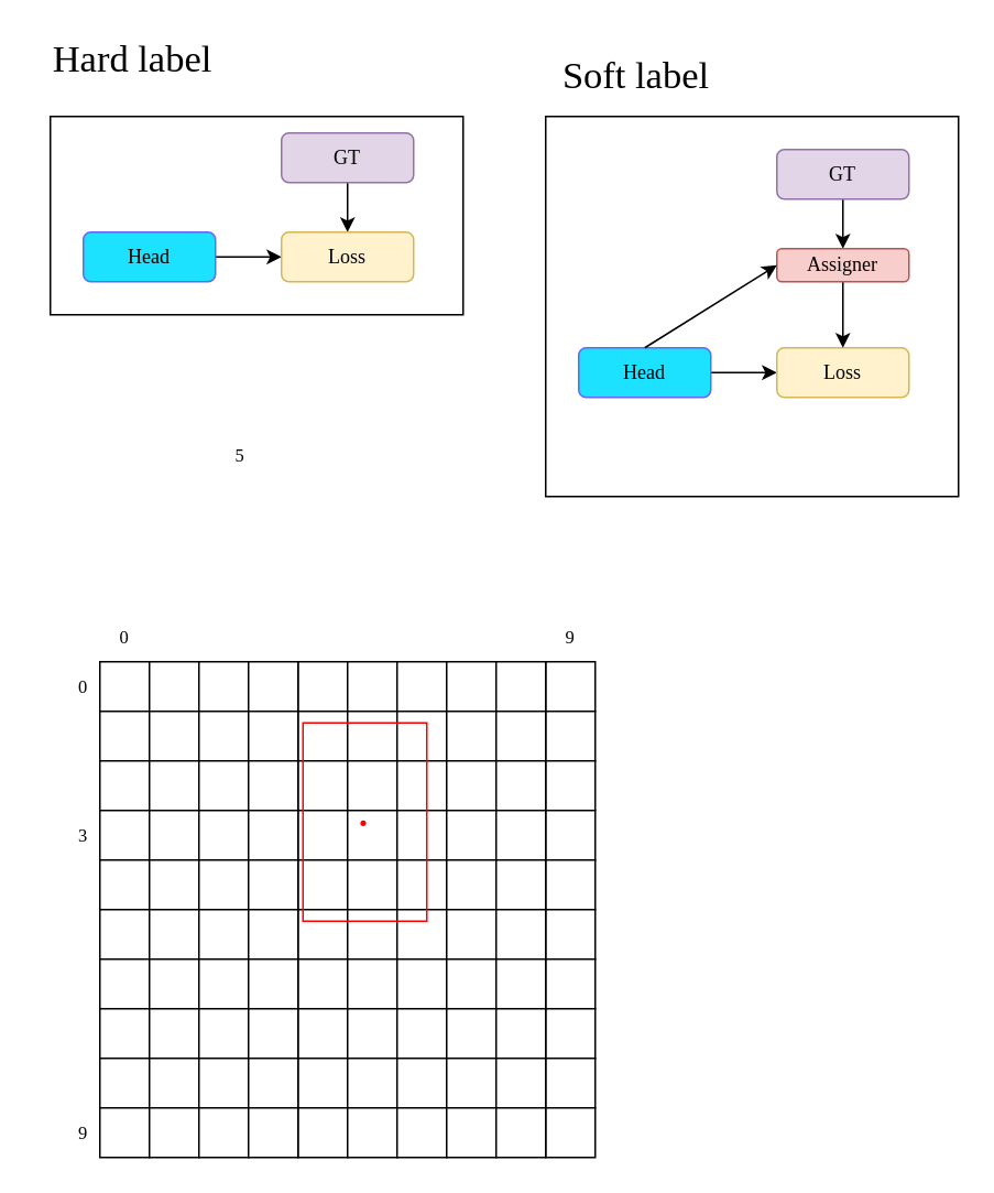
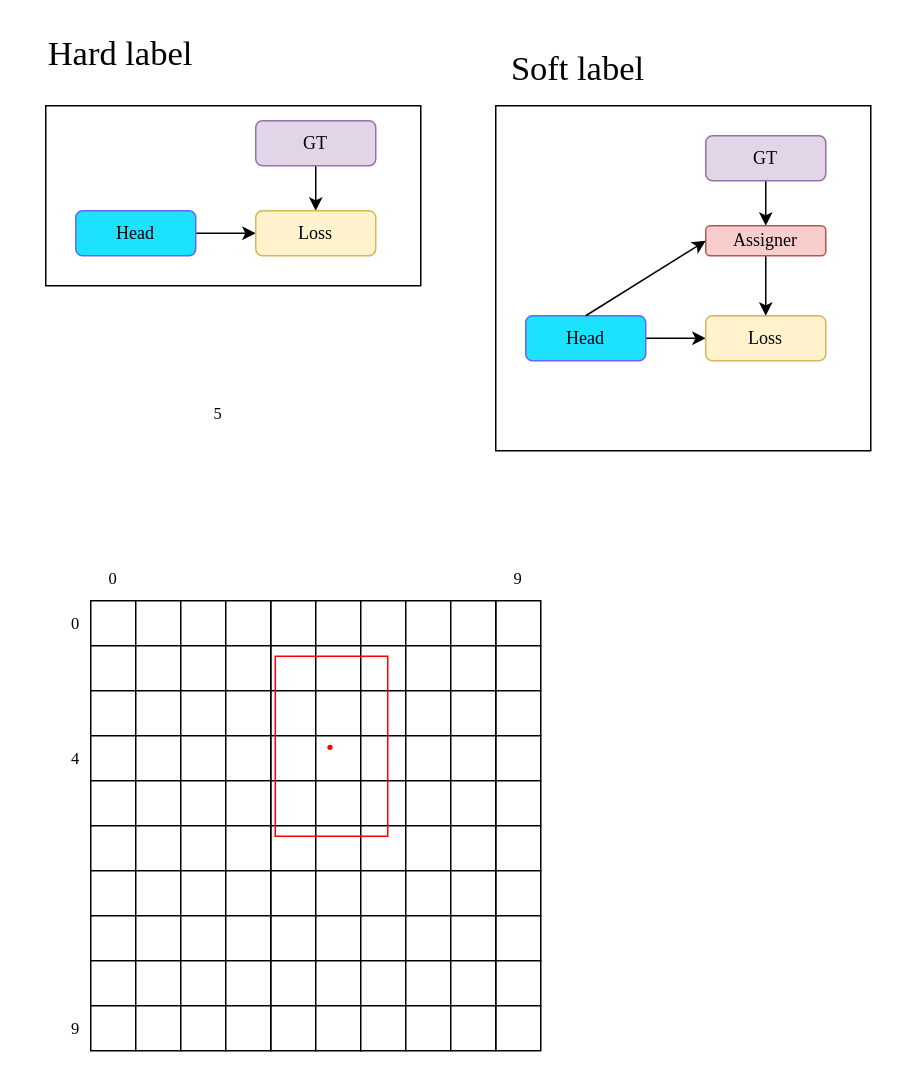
- <mxCell id="132" value="3" style="text;html=1;strokeColor=none;fillColor=none;align=center;verticalAlign=middle;whiteSpace=wrap;rounded=0;fontFamily=Times New Roman;fontSize=11;" vertex="1" parent="1"><mxGeometry x="20" y="490" width="60" height="30" as="geometry" /></mxCell>
+ <mxCell id="132" value="4" style="text;html=1;strokeColor=none;fillColor=none;align=center;verticalAlign=middle;whiteSpace=wrap;rounded=0;fontFamily=Times New Roman;fontSize=11;" vertex="1" parent="1"><mxGeometry x="20" y="490" width="60" height="30" as="geometry" /></mxCell>
